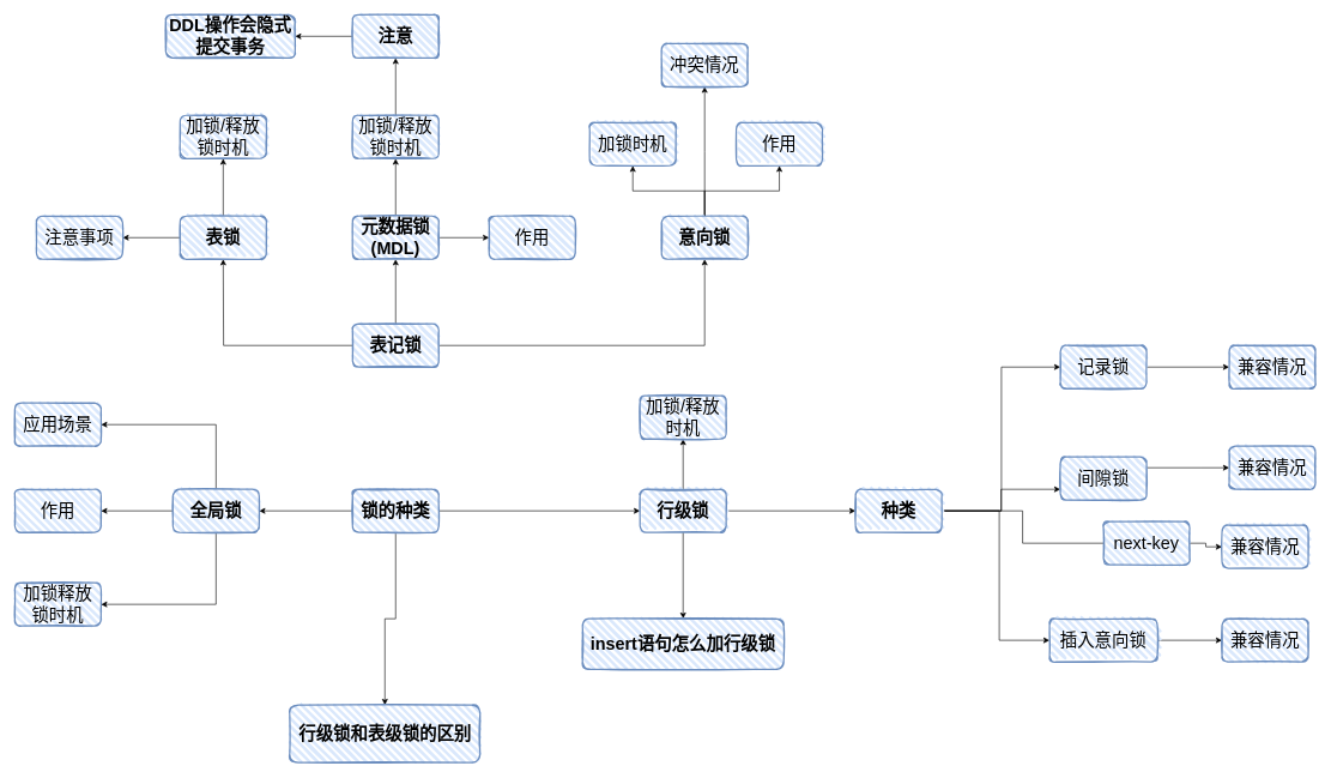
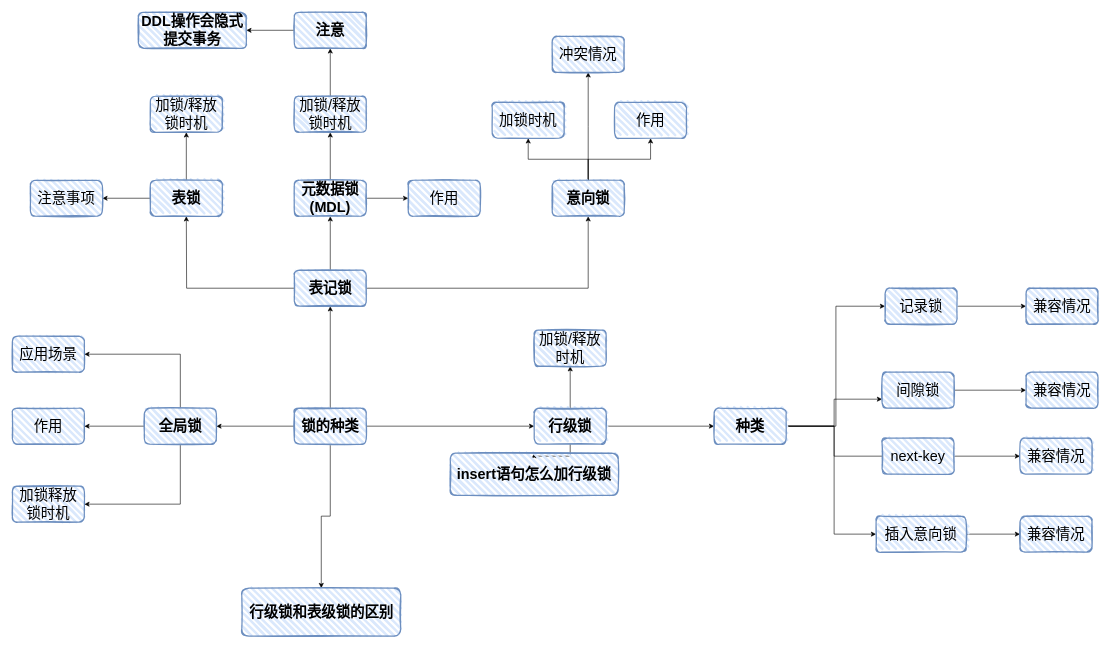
+ <mxCell id="2" value="" style="edgeStyle=orthogonalEdgeStyle;rounded=0;orthogonalLoop=1;jettySize=auto;html=1;" edge="1" parent="1" source="6" target="10"><mxGeometry relative="1" as="geometry" /></mxCell>
- <mxCell id="53" value="间隙锁" style="whiteSpace=wrap;html=1;rounded=1;glass=0;sketch=1;fillWeight=4;hachureGap=8;hachureAngle=45;strokeColor=#6c8ebf;strokeWidth=2;fontFamily=Helvetica;fontSize=24;fontColor=default;fillColor=#dae8fc;" vertex="1" parent="1"><mxGeometry x="1475" y="635" width="120" height="60" as="geometry" /></mxCell>
+ <mxCell id="53" value="间隙锁" style="whiteSpace=wrap;html=1;rounded=1;glass=0;sketch=1;fillWeight=4;hachureGap=8;hachureAngle=45;strokeColor=#6c8ebf;strokeWidth=2;fontFamily=Helvetica;fontSize=24;fontColor=default;fillColor=#dae8fc;" vertex="1" parent="1"><mxGeometry x="1470" y="620" width="120" height="60" as="geometry" /></mxCell>
- <mxCell id="55" value="next-key" style="whiteSpace=wrap;html=1;rounded=1;glass=0;sketch=1;fillWeight=4;hachureGap=8;hachureAngle=45;strokeColor=#6c8ebf;strokeWidth=2;fontFamily=Helvetica;fontSize=24;fontColor=default;fillColor=#dae8fc;" vertex="1" parent="1"><mxGeometry x="1535" y="725" width="120" height="60" as="geometry" /></mxCell>
+ <mxCell id="55" value="next-key" style="whiteSpace=wrap;html=1;rounded=1;glass=0;sketch=1;fillWeight=4;hachureGap=8;hachureAngle=45;strokeColor=#6c8ebf;strokeWidth=2;fontFamily=Helvetica;fontSize=24;fontColor=default;fillColor=#dae8fc;" vertex="1" parent="1"><mxGeometry x="1470" y="730" width="120" height="60" as="geometry" /></mxCell>
- <mxCell id="44" value="insert语句怎么加行级锁" style="whiteSpace=wrap;html=1;fontSize=24;fillColor=#dae8fc;strokeColor=#6c8ebf;rounded=1;glass=0;sketch=1;fillWeight=4;hachureGap=8;hachureAngle=45;strokeWidth=2;fontStyle=1;" vertex="1" parent="1"><mxGeometry x="810" y="860" width="280" height="70" as="geometry" /></mxCell>
+ <mxCell id="44" value="insert语句怎么加行级锁" style="whiteSpace=wrap;html=1;fontSize=24;fillColor=#dae8fc;strokeColor=#6c8ebf;rounded=1;glass=0;sketch=1;fillWeight=4;hachureGap=8;hachureAngle=45;strokeWidth=2;fontStyle=1;" vertex="1" parent="1"><mxGeometry x="750" y="755" width="280" height="70" as="geometry" /></mxCell>
